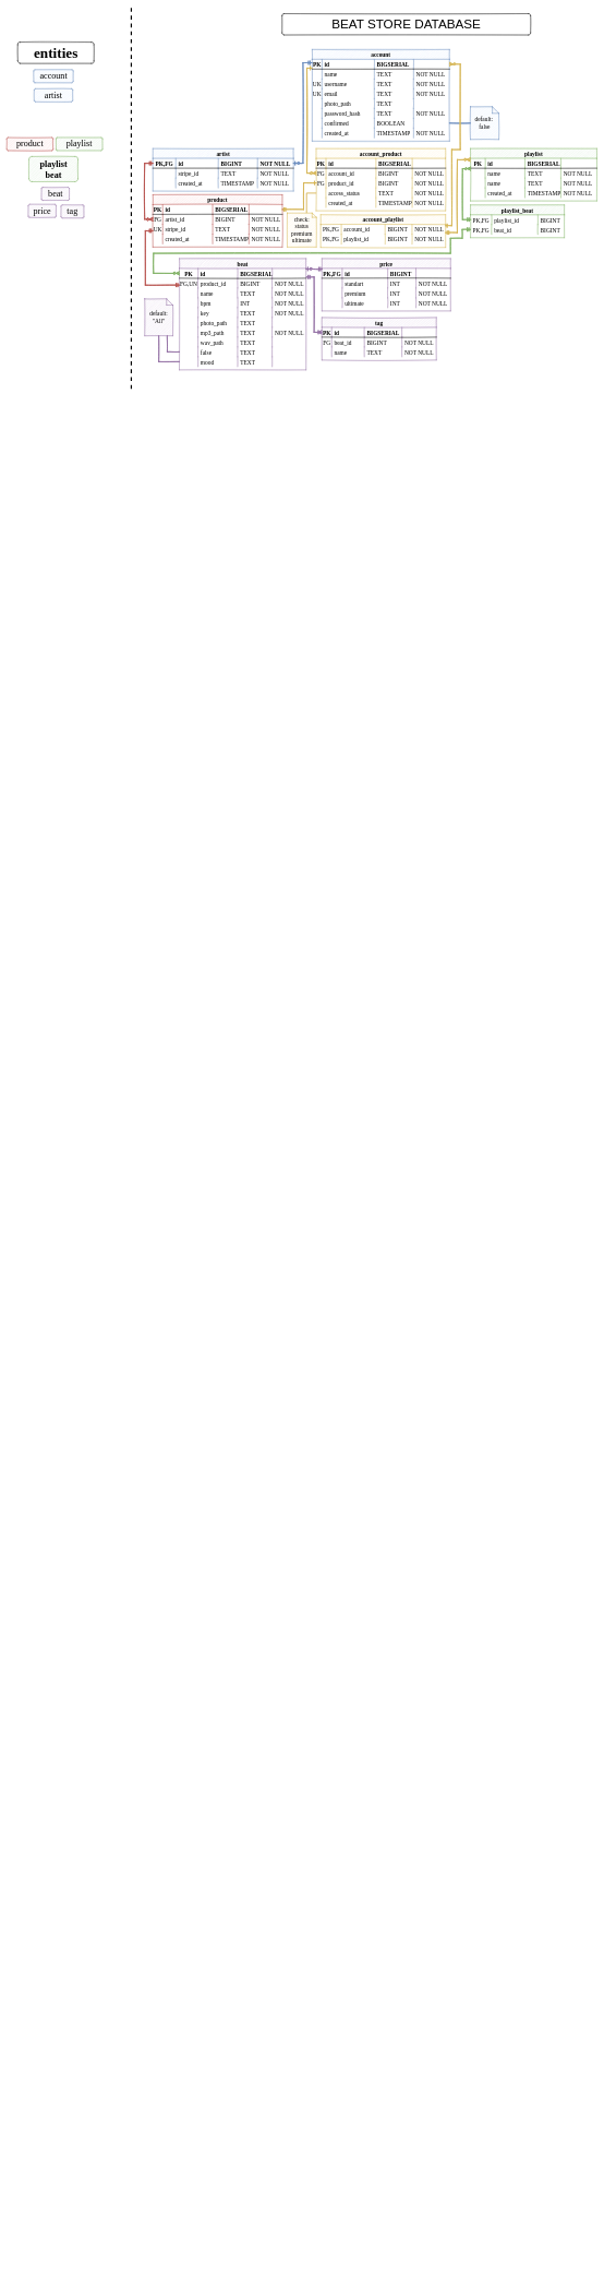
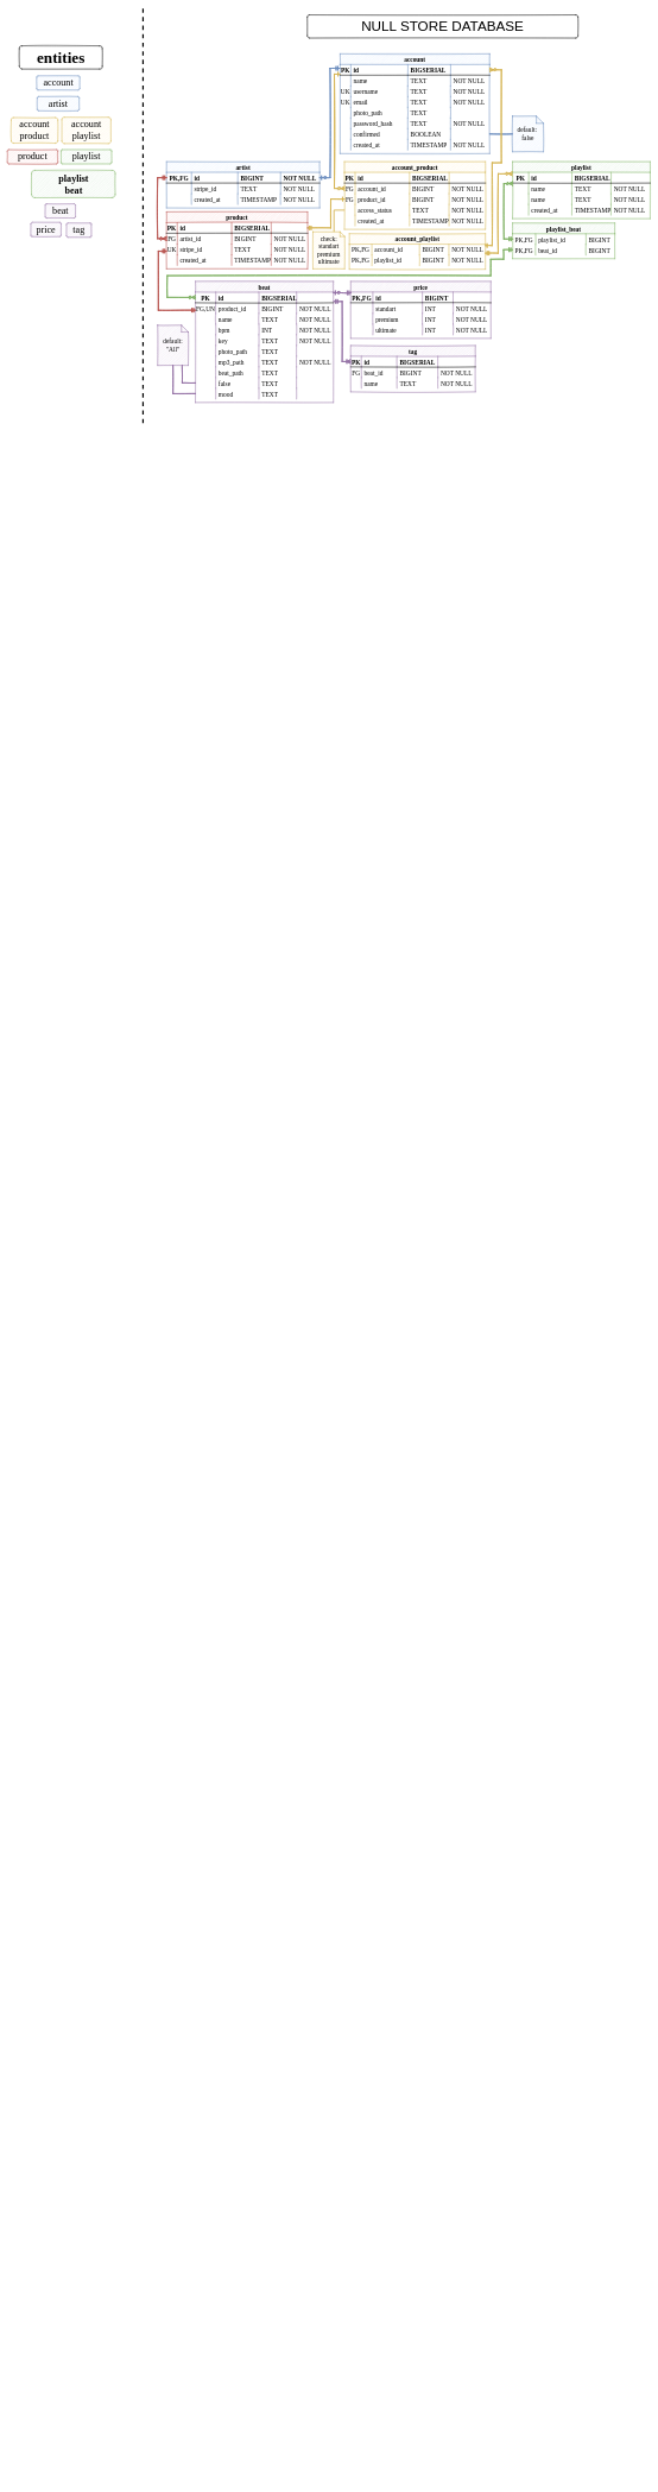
- <mxCell id="193" value="&lt;font style=&quot;font-size: 39px;&quot;&gt;BEAT STORE DATABASE&lt;/font&gt;" style="rounded=1;arcSize=10;whiteSpace=wrap;html=1;align=center;sketch=1;" parent="1" vertex="1"><mxGeometry x="862" y="41" width="760" height="65" as="geometry" /></mxCell>
+ <mxCell id="193" value="&lt;font style=&quot;font-size: 39px;&quot;&gt;NULL STORE DATABASE&lt;/font&gt;" style="rounded=1;arcSize=10;whiteSpace=wrap;html=1;align=center;sketch=1;" parent="1" vertex="1"><mxGeometry x="862" y="41" width="760" height="65" as="geometry" /></mxCell>
+ <mxCell id="157" value="account&lt;br&gt;product" style="rounded=1;arcSize=10;whiteSpace=wrap;html=1;align=center;sketch=1;fillColor=#fff2cc;strokeColor=#d6b656;fontFamily=Space Mono;fontSource=https%3A%2F%2Ffonts.googleapis.com%2Fcss%3Ffamily%3DSpace%2BMono;fontSize=27;" parent="1" vertex="1"><mxGeometry x="31" y="329.24" width="131" height="72" as="geometry" /></mxCell>
+ <mxCell id="4" value="account&lt;br&gt;playlist" style="rounded=1;arcSize=10;whiteSpace=wrap;html=1;align=center;sketch=1;fillColor=#fff2cc;strokeColor=#d6b656;fontFamily=Space Mono;fontSource=https%3A%2F%2Ffonts.googleapis.com%2Fcss%3Ffamily%3DSpace%2BMono;fontSize=27;" parent="1" vertex="1"><mxGeometry x="173" y="328.24" width="138" height="74" as="geometry" /></mxCell>
- <mxCell id="192" value="playlist&lt;br&gt;beat" style="text;html=1;align=center;verticalAlign=middle;resizable=0;points=[];autosize=1;strokeColor=#82b366;fillColor=#d5e8d4;sketch=1;fontFamily=Space Mono;fontSource=https%3A%2F%2Ffonts.googleapis.com%2Fcss%3Ffamily%3DSpace%2BMono;imageHeight=24;imageWidth=28;arcSize=12;fontSize=27;fontStyle=1;rounded=1;" parent="1" vertex="1"><mxGeometry x="88" y="477.24" width="150" height="77" as="geometry" /></mxCell>
+ <mxCell id="192" value="playlist&lt;br&gt;beat" style="text;html=1;align=center;verticalAlign=middle;resizable=0;points=[];autosize=1;strokeColor=#82b366;fillColor=#d5e8d4;sketch=1;fontFamily=Space Mono;fontSource=https%3A%2F%2Ffonts.googleapis.com%2Fcss%3Ffamily%3DSpace%2BMono;imageHeight=24;imageWidth=28;arcSize=12;fontSize=27;fontStyle=1;rounded=1;" parent="1" vertex="1"><mxGeometry x="88" y="477.24" width="235" height="77" as="geometry" /></mxCell>
- <mxCell id="198" value="check:&lt;br&gt;status&lt;br&gt;premium&lt;br&gt;ultimate" style="shape=note;size=13;whiteSpace=wrap;html=1;sketch=1;fontFamily=Verdana;fontSize=18;fillColor=#fff2cc;strokeColor=#d6b656;" parent="1" vertex="1"><mxGeometry x="878" y="650" width="89" height="103.94" as="geometry" /></mxCell>
+ <mxCell id="198" value="check:&lt;br&gt;standart&lt;br&gt;premium&lt;br&gt;ultimate" style="shape=note;size=13;whiteSpace=wrap;html=1;sketch=1;fontFamily=Verdana;fontSize=18;fillColor=#fff2cc;strokeColor=#d6b656;" parent="1" vertex="1"><mxGeometry x="878" y="650" width="89" height="103.94" as="geometry" /></mxCell>
- <mxCell id="44" value="wav_path" style="shape=partialRectangle;connectable=0;fillColor=none;top=0;left=0;bottom=0;right=0;align=left;spacingLeft=6;overflow=hidden;sketch=1;fontSize=18;fontFamily=Space Mono;fontSource=https%3A%2F%2Ffonts.googleapis.com%2Fcss%3Ffamily%3DSpace%2BMono;" parent="42" vertex="1"><mxGeometry x="57.034" width="121.053" height="30" as="geometry"><mxRectangle width="121.053" height="30" as="alternateBounds" /></mxGeometry></mxCell>
+ <mxCell id="44" value="beat_path" style="shape=partialRectangle;connectable=0;fillColor=none;top=0;left=0;bottom=0;right=0;align=left;spacingLeft=6;overflow=hidden;sketch=1;fontSize=18;fontFamily=Space Mono;fontSource=https%3A%2F%2Ffonts.googleapis.com%2Fcss%3Ffamily%3DSpace%2BMono;" parent="42" vertex="1"><mxGeometry x="57.034" width="121.053" height="30" as="geometry"><mxRectangle width="121.053" height="30" as="alternateBounds" /></mxGeometry></mxCell>
